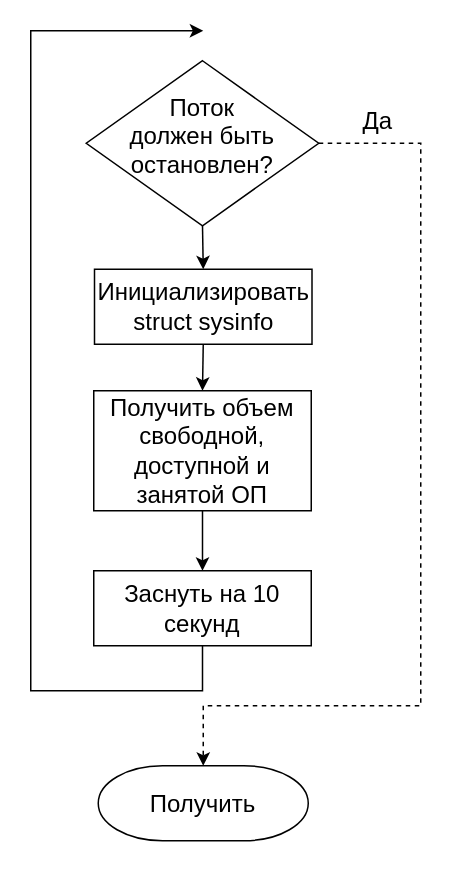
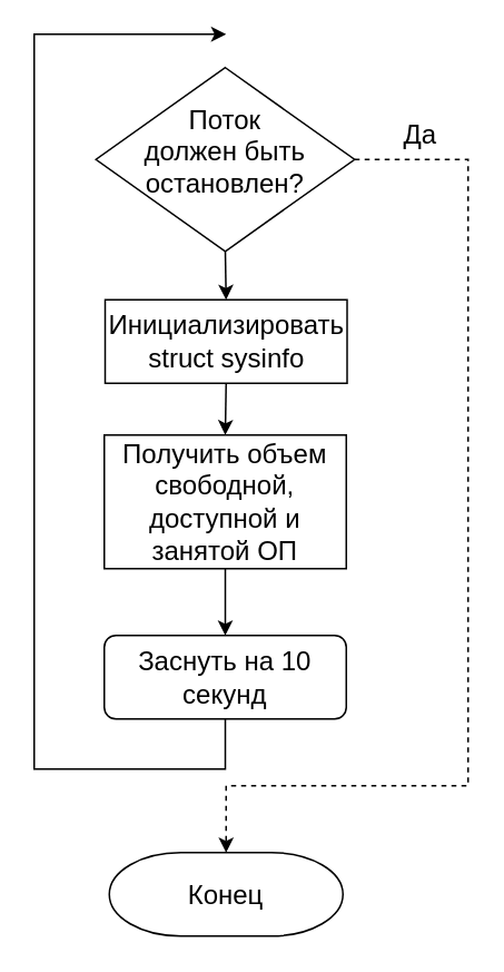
- <mxCell id="11" value="Заснуть на 10 секунд" style="rounded=0;whiteSpace=wrap;html=1;absoluteArcSize=1;arcSize=14;strokeWidth=1;fontSize=16;" vertex="1" parent="1"><mxGeometry x="62" y="380" width="145" height="50" as="geometry" /></mxCell>
+ <mxCell id="11" value="Заснуть на 10 секунд" style="whiteSpace=wrap;html=1;absoluteArcSize=1;arcSize=14;strokeWidth=1;fontSize=16;rounded=1;" vertex="1" parent="1"><mxGeometry x="62" y="380" width="145" height="50" as="geometry" /></mxCell>
- <mxCell id="12" value="Получить" style="strokeWidth=1;html=1;shape=mxgraph.flowchart.terminator;whiteSpace=wrap;fontSize=16;" vertex="1" parent="1"><mxGeometry x="65" y="510" width="140" height="50" as="geometry" /></mxCell>
+ <mxCell id="12" value="Конец" style="strokeWidth=1;html=1;shape=mxgraph.flowchart.terminator;whiteSpace=wrap;fontSize=16;" vertex="1" parent="1"><mxGeometry x="65" y="510" width="140" height="50" as="geometry" /></mxCell>
